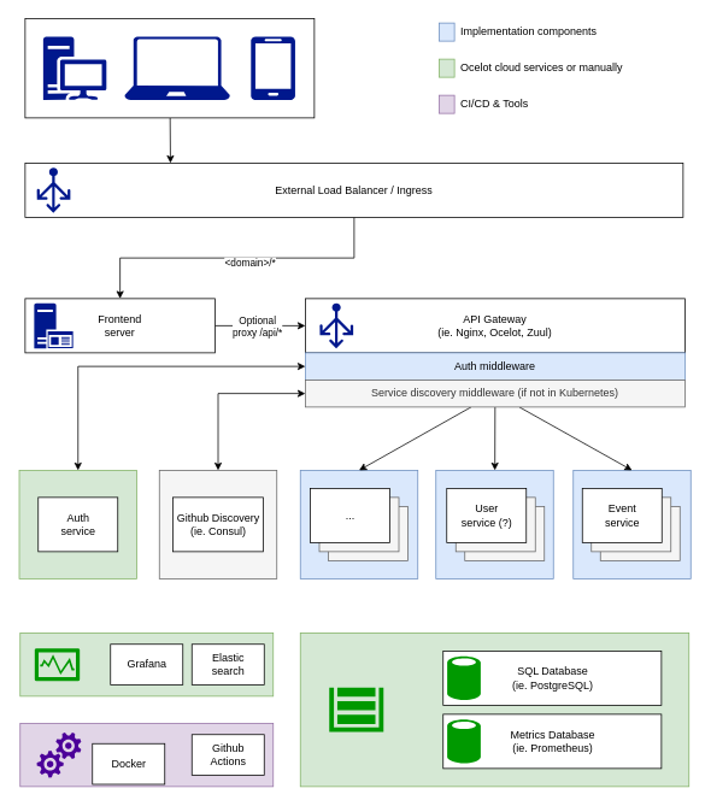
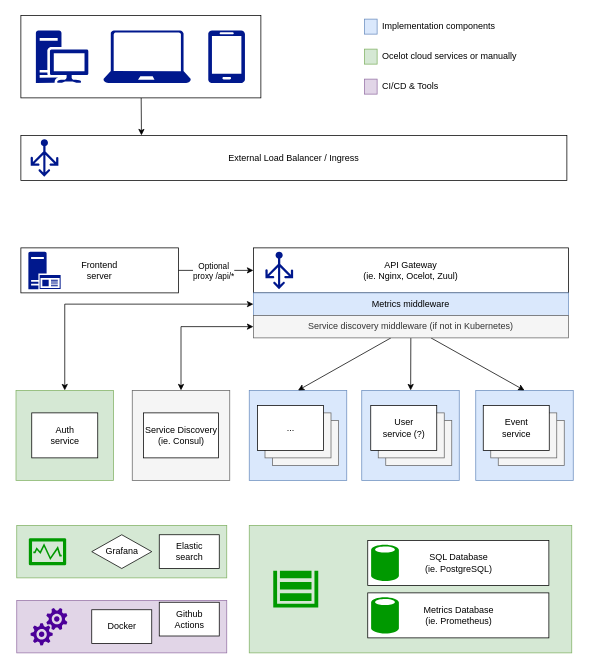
- <mxCell id="10" style="edgeStyle=orthogonalEdgeStyle;rounded=0;orthogonalLoop=1;jettySize=auto;html=1;" edge="1" parent="1" source="12" target="18"><mxGeometry relative="1" as="geometry" /></mxCell>
- <mxCell id="11" value="&amp;lt;domain&amp;gt;/*" style="edgeLabel;html=1;align=center;verticalAlign=middle;resizable=0;points=[];" vertex="1" connectable="0" parent="10"><mxGeometry x="-0.083" relative="1" as="geometry"><mxPoint x="-0.11" y="5" as="offset" /></mxGeometry></mxCell>
- <mxCell id="22" value="Auth middleware" style="rounded=0;whiteSpace=wrap;html=1;fillColor=#dae8fc;strokeColor=#6c8ebf;" vertex="1" parent="1"><mxGeometry x="337" y="390" width="420" height="30" as="geometry" /></mxCell>
+ <mxCell id="22" value="Metrics middleware" style="rounded=0;whiteSpace=wrap;html=1;fillColor=#dae8fc;strokeColor=#6c8ebf;" vertex="1" parent="1"><mxGeometry x="337" y="390" width="420" height="30" as="geometry" /></mxCell>
- <mxCell id="28" value="Github Discovery&lt;br&gt;(ie. Consul)" style="rounded=0;whiteSpace=wrap;html=1;" vertex="1" parent="1"><mxGeometry x="190.5" y="550" width="100" height="60" as="geometry" /></mxCell>
+ <mxCell id="28" value="Service Discovery&lt;br&gt;(ie. Consul)" style="rounded=0;whiteSpace=wrap;html=1;" vertex="1" parent="1"><mxGeometry x="190.5" y="550" width="100" height="60" as="geometry" /></mxCell>
- <mxCell id="29" value="Grafana" style="rounded=0;whiteSpace=wrap;html=1;" vertex="1" parent="1"><mxGeometry x="121.5" y="712.5" width="80" height="45" as="geometry" /></mxCell>
+ <mxCell id="29" value="Grafana" style="rhombus;whiteSpace=wrap;html=1;" vertex="1" parent="1"><mxGeometry x="121.5" y="712.5" width="80" height="45" as="geometry" /></mxCell>
- <mxCell id="55" value="Github&lt;br&gt;Actions" style="rounded=0;whiteSpace=wrap;html=1;" vertex="1" parent="1"><mxGeometry x="211.5" y="812.5" width="80" height="45" as="geometry" /></mxCell>
+ <mxCell id="55" value="Github&lt;br&gt;Actions" style="rounded=0;whiteSpace=wrap;html=1;" vertex="1" parent="1"><mxGeometry x="211.5" y="802.5" width="80" height="45" as="geometry" /></mxCell>
- <mxCell id="56" value="Docker" style="rounded=0;whiteSpace=wrap;html=1;" vertex="1" parent="1"><mxGeometry x="101.5" y="822.5" width="80" height="45" as="geometry" /></mxCell>
+ <mxCell id="56" value="Docker" style="rounded=0;whiteSpace=wrap;html=1;" vertex="1" parent="1"><mxGeometry x="121.5" y="812.5" width="80" height="45" as="geometry" /></mxCell>
